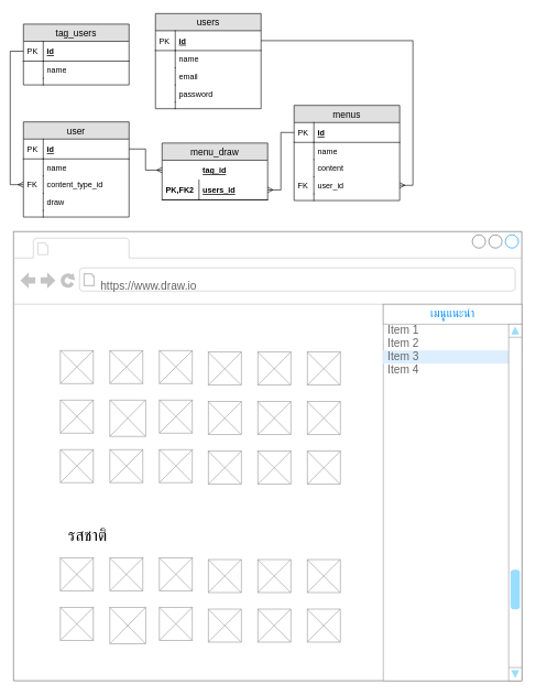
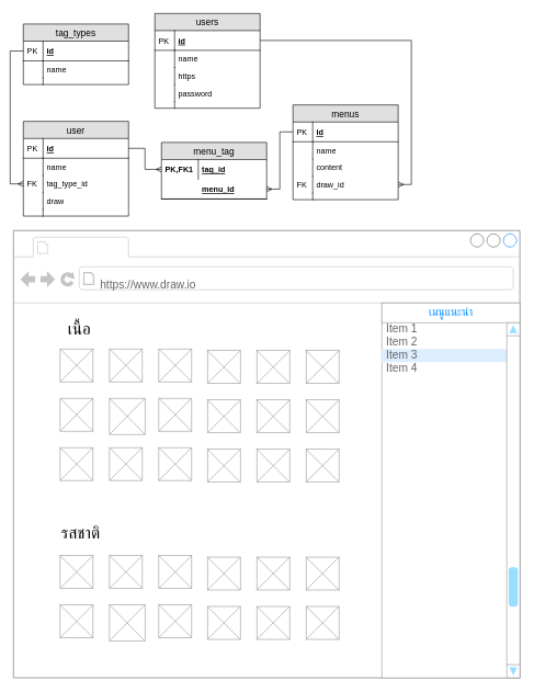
- <mxCell id="40" value="tag_users" style="swimlane;fontStyle=0;childLayout=stackLayout;horizontal=1;startSize=26;fillColor=#e0e0e0;horizontalStack=0;resizeParent=1;resizeParentMax=0;resizeLast=0;collapsible=1;marginBottom=0;swimlaneFillColor=#ffffff;align=center;fontSize=14;" parent="1" vertex="1"><mxGeometry x="35" y="36" width="160" height="92" as="geometry" /></mxCell>
+ <mxCell id="40" value="tag_types" style="swimlane;fontStyle=0;childLayout=stackLayout;horizontal=1;startSize=26;fillColor=#e0e0e0;horizontalStack=0;resizeParent=1;resizeParentMax=0;resizeLast=0;collapsible=1;marginBottom=0;swimlaneFillColor=#ffffff;align=center;fontSize=14;" parent="1" vertex="1"><mxGeometry x="35" y="36" width="160" height="92" as="geometry" /></mxCell>
- <mxCell id="7" value="email" style="shape=partialRectangle;top=0;left=0;right=0;bottom=0;align=left;verticalAlign=top;fillColor=none;spacingLeft=34;spacingRight=4;overflow=hidden;rotatable=0;points=[[0,0.5],[1,0.5]];portConstraint=eastwest;dropTarget=0;fontSize=12;" parent="2" vertex="1"><mxGeometry y="82" width="160" height="26" as="geometry" /></mxCell>
+ <mxCell id="7" value="https" style="shape=partialRectangle;top=0;left=0;right=0;bottom=0;align=left;verticalAlign=top;fillColor=none;spacingLeft=34;spacingRight=4;overflow=hidden;rotatable=0;points=[[0,0.5],[1,0.5]];portConstraint=eastwest;dropTarget=0;fontSize=12;" parent="2" vertex="1"><mxGeometry y="82" width="160" height="26" as="geometry" /></mxCell>
- <mxCell id="35" value="menu_draw" style="swimlane;fontStyle=0;childLayout=stackLayout;horizontal=1;startSize=26;fillColor=#e0e0e0;horizontalStack=0;resizeParent=1;resizeParentMax=0;resizeLast=0;collapsible=1;marginBottom=0;swimlaneFillColor=#ffffff;align=center;fontSize=14;" parent="1" vertex="1"><mxGeometry x="245" y="216" width="160" height="86" as="geometry" /></mxCell>
+ <mxCell id="35" value="menu_tag" style="swimlane;fontStyle=0;childLayout=stackLayout;horizontal=1;startSize=26;fillColor=#e0e0e0;horizontalStack=0;resizeParent=1;resizeParentMax=0;resizeLast=0;collapsible=1;marginBottom=0;swimlaneFillColor=#ffffff;align=center;fontSize=14;" parent="1" vertex="1"><mxGeometry x="245" y="216" width="160" height="86" as="geometry" /></mxCell>
+ <mxCell id="37" value="PK,FK1" style="shape=partialRectangle;fontStyle=1;top=0;left=0;bottom=0;fillColor=none;align=left;verticalAlign=middle;spacingLeft=4;spacingRight=4;overflow=hidden;rotatable=0;points=[];portConstraint=eastwest;part=1;fontSize=12;" parent="36" vertex="1" connectable="0"><mxGeometry width="56" height="30" as="geometry" /></mxCell>
- <mxCell id="29" value="content_type_id" style="shape=partialRectangle;top=0;left=0;right=0;bottom=0;align=left;verticalAlign=top;fillColor=none;spacingLeft=34;spacingRight=4;overflow=hidden;rotatable=0;points=[[0,0.5],[1,0.5]];portConstraint=eastwest;dropTarget=0;fontSize=12;" parent="24" vertex="1"><mxGeometry y="82" width="160" height="26" as="geometry" /></mxCell>
+ <mxCell id="29" value="tag_type_id" style="shape=partialRectangle;top=0;left=0;right=0;bottom=0;align=left;verticalAlign=top;fillColor=none;spacingLeft=34;spacingRight=4;overflow=hidden;rotatable=0;points=[[0,0.5],[1,0.5]];portConstraint=eastwest;dropTarget=0;fontSize=12;" parent="24" vertex="1"><mxGeometry y="82" width="160" height="26" as="geometry" /></mxCell>
- <mxCell id="20" value="user_id" style="shape=partialRectangle;top=0;left=0;right=0;bottom=0;align=left;verticalAlign=top;fillColor=none;spacingLeft=34;spacingRight=4;overflow=hidden;rotatable=0;points=[[0,0.5],[1,0.5]];portConstraint=eastwest;dropTarget=0;fontSize=12;" parent="13" vertex="1"><mxGeometry y="108" width="160" height="26" as="geometry" /></mxCell>
+ <mxCell id="20" value="draw_id" style="shape=partialRectangle;top=0;left=0;right=0;bottom=0;align=left;verticalAlign=top;fillColor=none;spacingLeft=34;spacingRight=4;overflow=hidden;rotatable=0;points=[[0,0.5],[1,0.5]];portConstraint=eastwest;dropTarget=0;fontSize=12;" parent="13" vertex="1"><mxGeometry y="108" width="160" height="26" as="geometry" /></mxCell>
- <mxCell id="39" value="PK,FK2" style="shape=partialRectangle;fontStyle=1;top=0;left=0;bottom=0;fillColor=none;align=left;verticalAlign=middle;spacingLeft=4;spacingRight=4;overflow=hidden;rotatable=0;points=[];portConstraint=eastwest;part=1;fontSize=12;" parent="38" vertex="1" connectable="0"><mxGeometry width="56" height="30" as="geometry" /></mxCell>
- <mxCell id="38" value="users_id" style="shape=partialRectangle;top=0;left=0;right=0;bottom=1;align=left;verticalAlign=middle;fillColor=none;spacingLeft=60;spacingRight=4;overflow=hidden;rotatable=0;points=[[0,0.5],[1,0.5]];portConstraint=eastwest;dropTarget=0;fontStyle=5;fontSize=12;" parent="35" vertex="1"><mxGeometry y="56" width="160" height="30" as="geometry" /></mxCell>
+ <mxCell id="38" value="menu_id" style="shape=partialRectangle;top=0;left=0;right=0;bottom=1;align=left;verticalAlign=middle;fillColor=none;spacingLeft=60;spacingRight=4;overflow=hidden;rotatable=0;points=[[0,0.5],[1,0.5]];portConstraint=eastwest;dropTarget=0;fontStyle=5;fontSize=12;" parent="35" vertex="1"><mxGeometry y="56" width="160" height="30" as="geometry" /></mxCell>
+ <mxCell id="91" value="เนื้อ" style="html=1;shadow=0;dashed=0;shape=mxgraph.bootstrap.rect;strokeColor=none;fillColor=none;fontSize=25;align=left;spacingLeft=10;" vertex="1" parent="51"><mxGeometry x="71" y="130" width="250" height="35" as="geometry" /></mxCell>
- <mxCell id="90" value="รสชาติ" style="html=1;shadow=0;dashed=0;shape=mxgraph.bootstrap.rect;strokeColor=none;fillColor=none;fontSize=25;align=left;spacingLeft=10;" vertex="1" parent="51"><mxGeometry x="71" y="440" width="250" height="35" as="geometry" /></mxCell>
+ <mxCell id="90" value="รสชาติ" style="html=1;shadow=0;dashed=0;shape=mxgraph.bootstrap.rect;strokeColor=none;fillColor=none;fontSize=25;align=left;spacingLeft=10;" vertex="1" parent="51"><mxGeometry x="61" y="440" width="250" height="35" as="geometry" /></mxCell>
